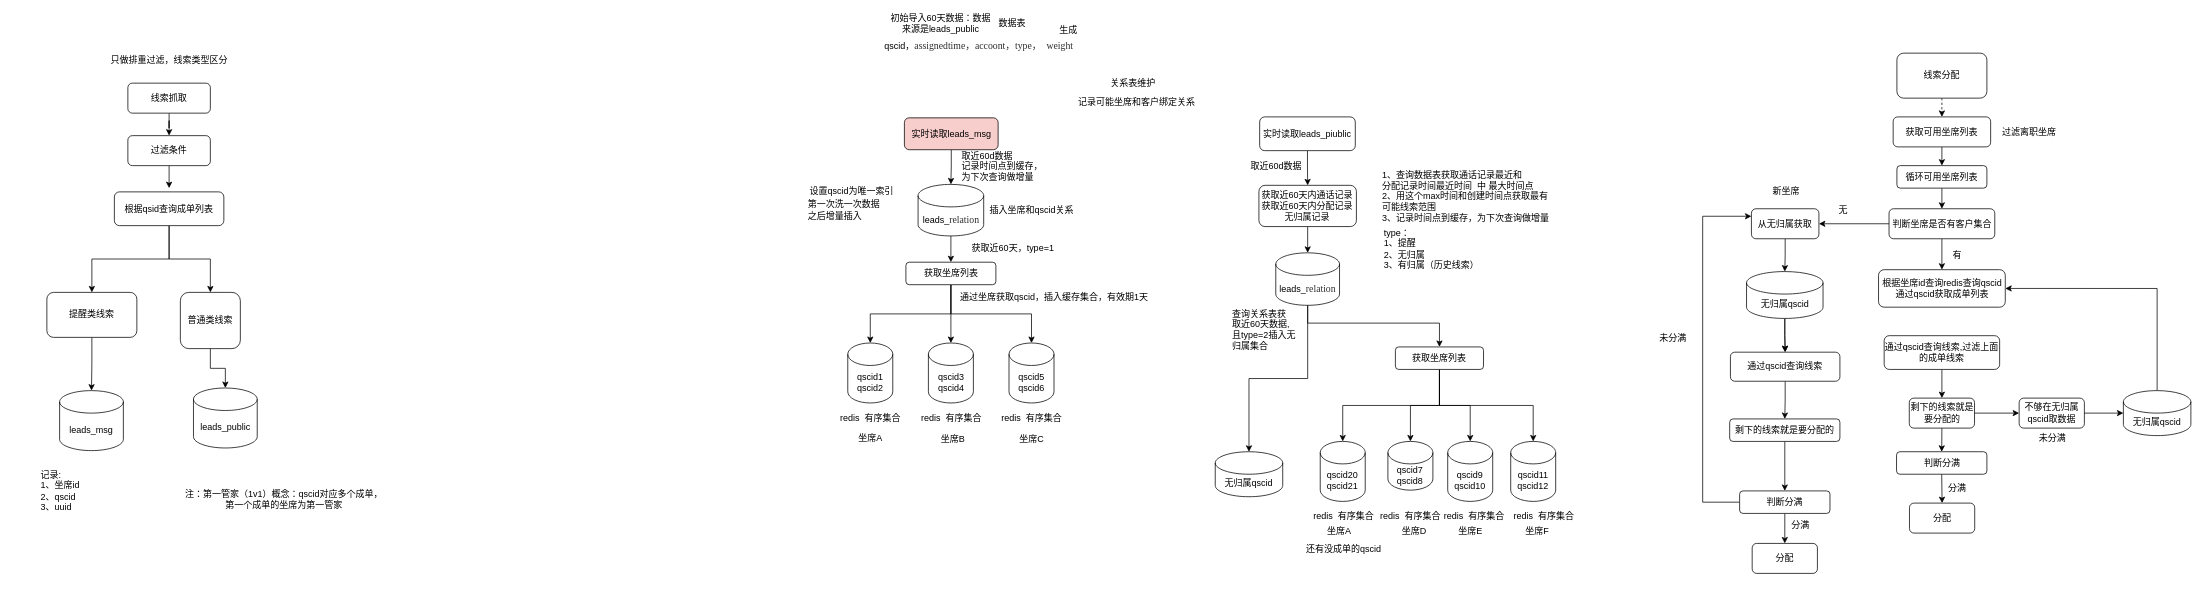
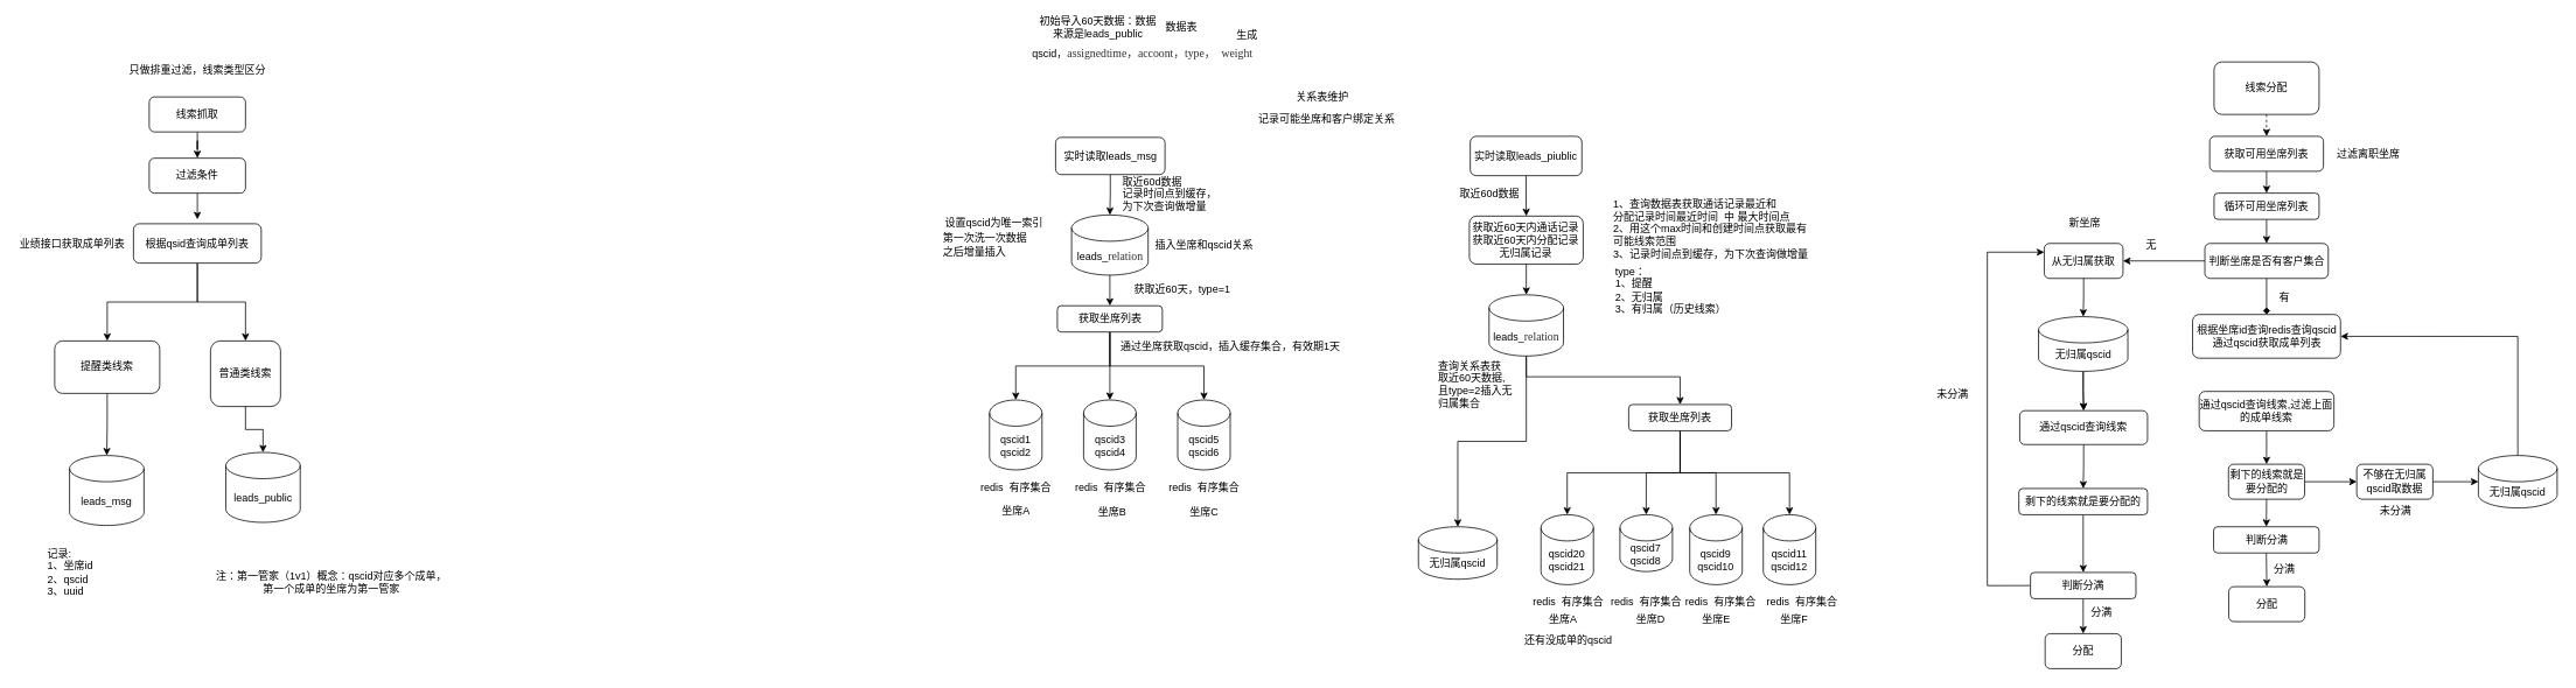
- <mxCell id="23" value="实时读取&lt;span&gt;leads_msg&lt;/span&gt;" style="rounded=1;whiteSpace=wrap;html=1;fillColor=#f8cecc;" vertex="1" parent="1"><mxGeometry x="1205.5" y="156.25" width="125" height="42.5" as="geometry" /></mxCell>
+ <mxCell id="23" value="实时读取&lt;span&gt;leads_msg&lt;/span&gt;" style="rounded=1;whiteSpace=wrap;html=1;" vertex="1" parent="1"><mxGeometry x="1205.5" y="156.25" width="125" height="42.5" as="geometry" /></mxCell>
+ <mxCell id="17" value="业绩接口获取成单列表" style="text;html=1;strokeColor=none;fillColor=none;align=center;verticalAlign=middle;whiteSpace=wrap;rounded=0;" vertex="1" parent="1"><mxGeometry x="20" y="267.5" width="125" height="20" as="geometry" /></mxCell>
- <mxCell id="102" style="edgeStyle=orthogonalEdgeStyle;rounded=0;orthogonalLoop=1;jettySize=auto;html=1;exitX=0.5;exitY=1;exitDx=0;exitDy=0;" edge="1" parent="1" source="103" target="73"><mxGeometry relative="1" as="geometry" /></mxCell>
+ <mxCell id="102" style="edgeStyle=orthogonalEdgeStyle;rounded=0;orthogonalLoop=1;jettySize=auto;html=1;exitX=0.5;exitY=1;exitDx=0;exitDy=0;endArrow=diamond;" edge="1" parent="1" source="103" target="73"><mxGeometry relative="1" as="geometry" /></mxCell>
